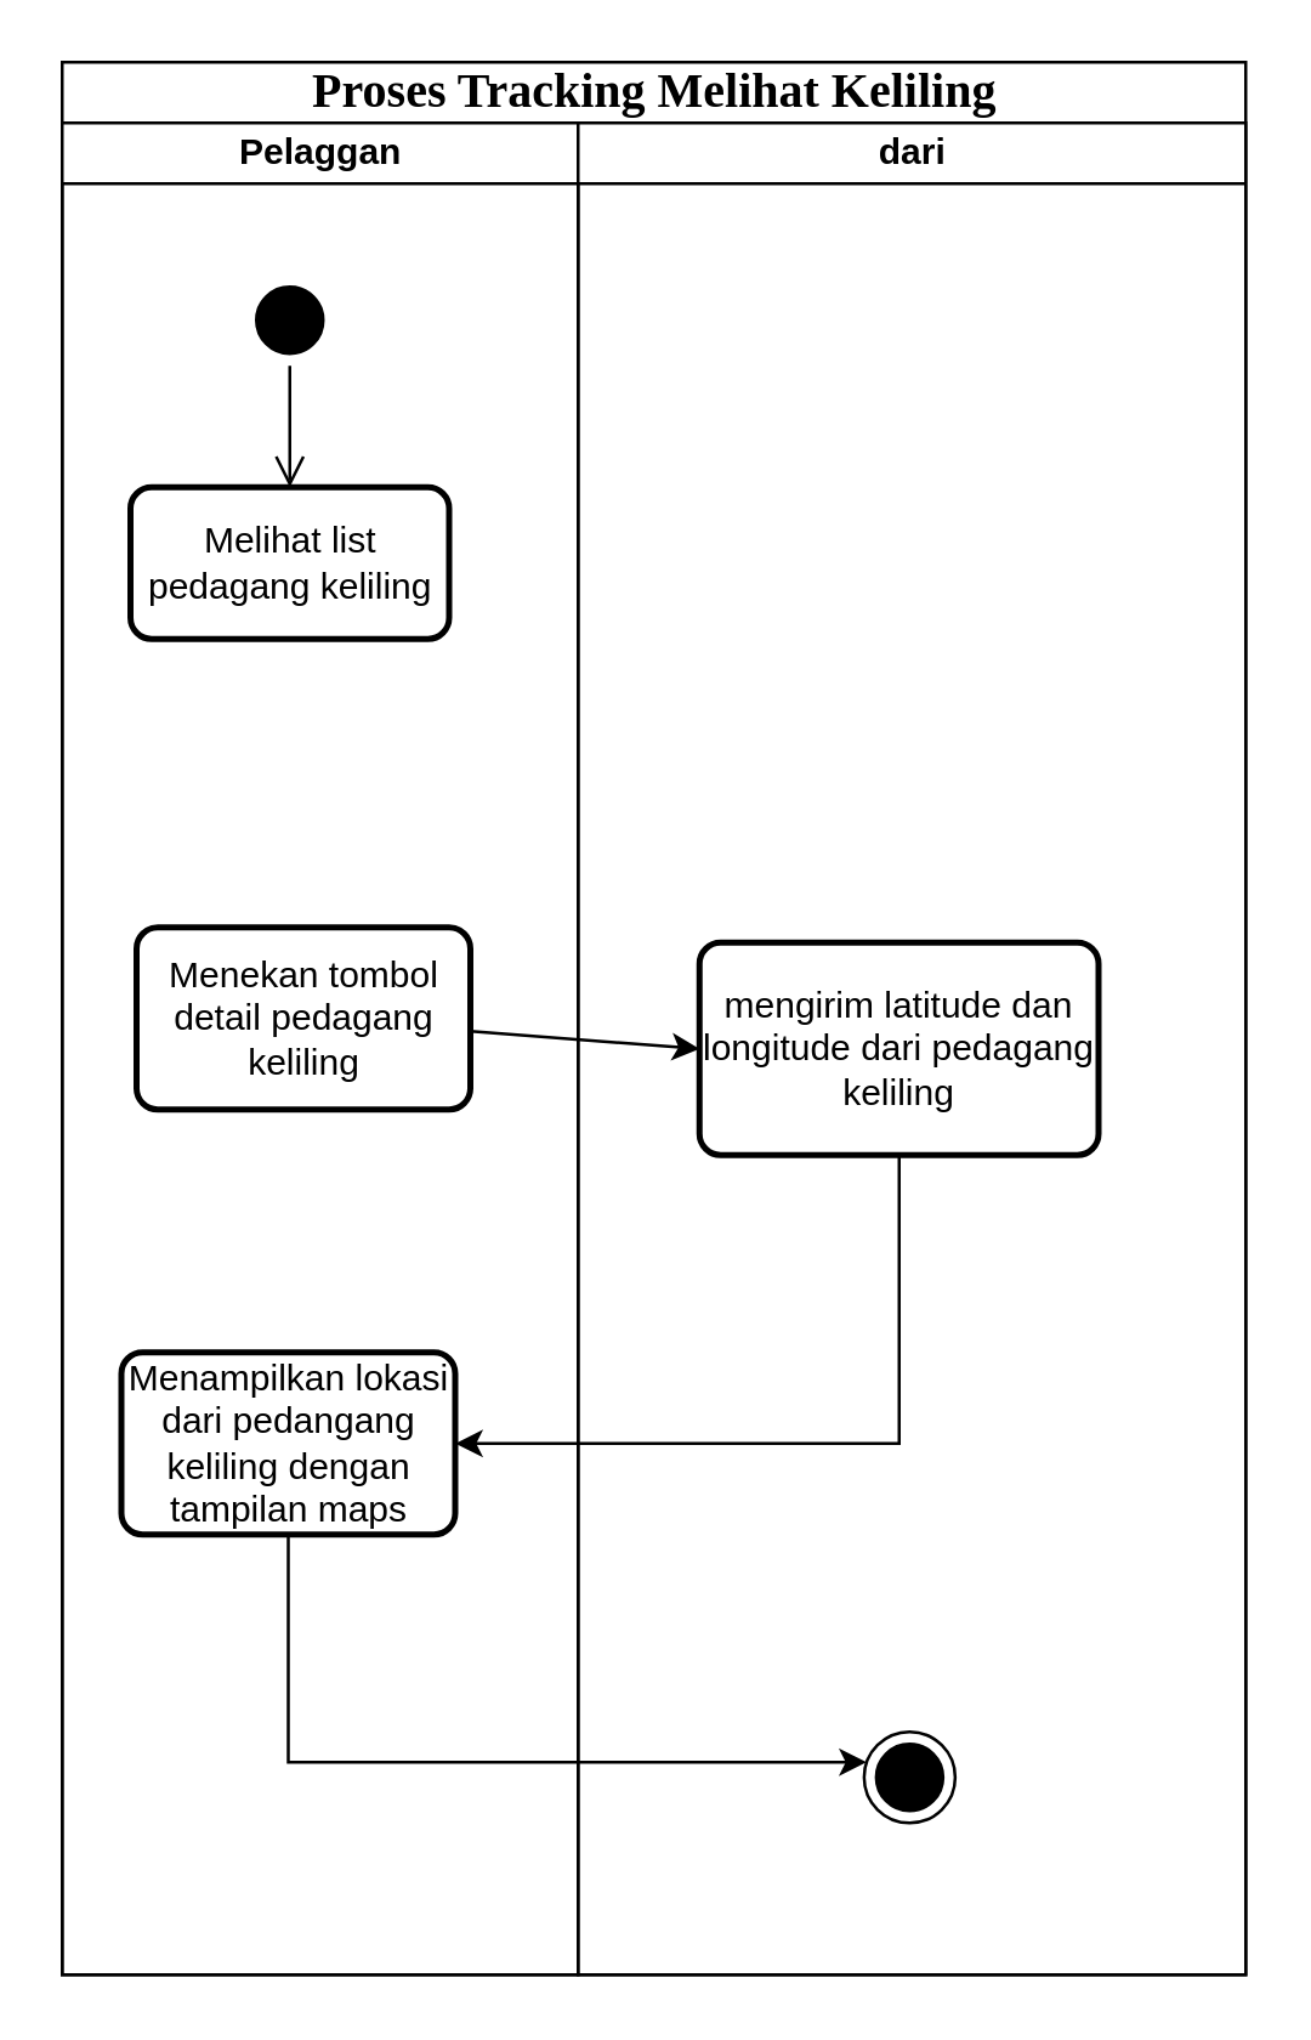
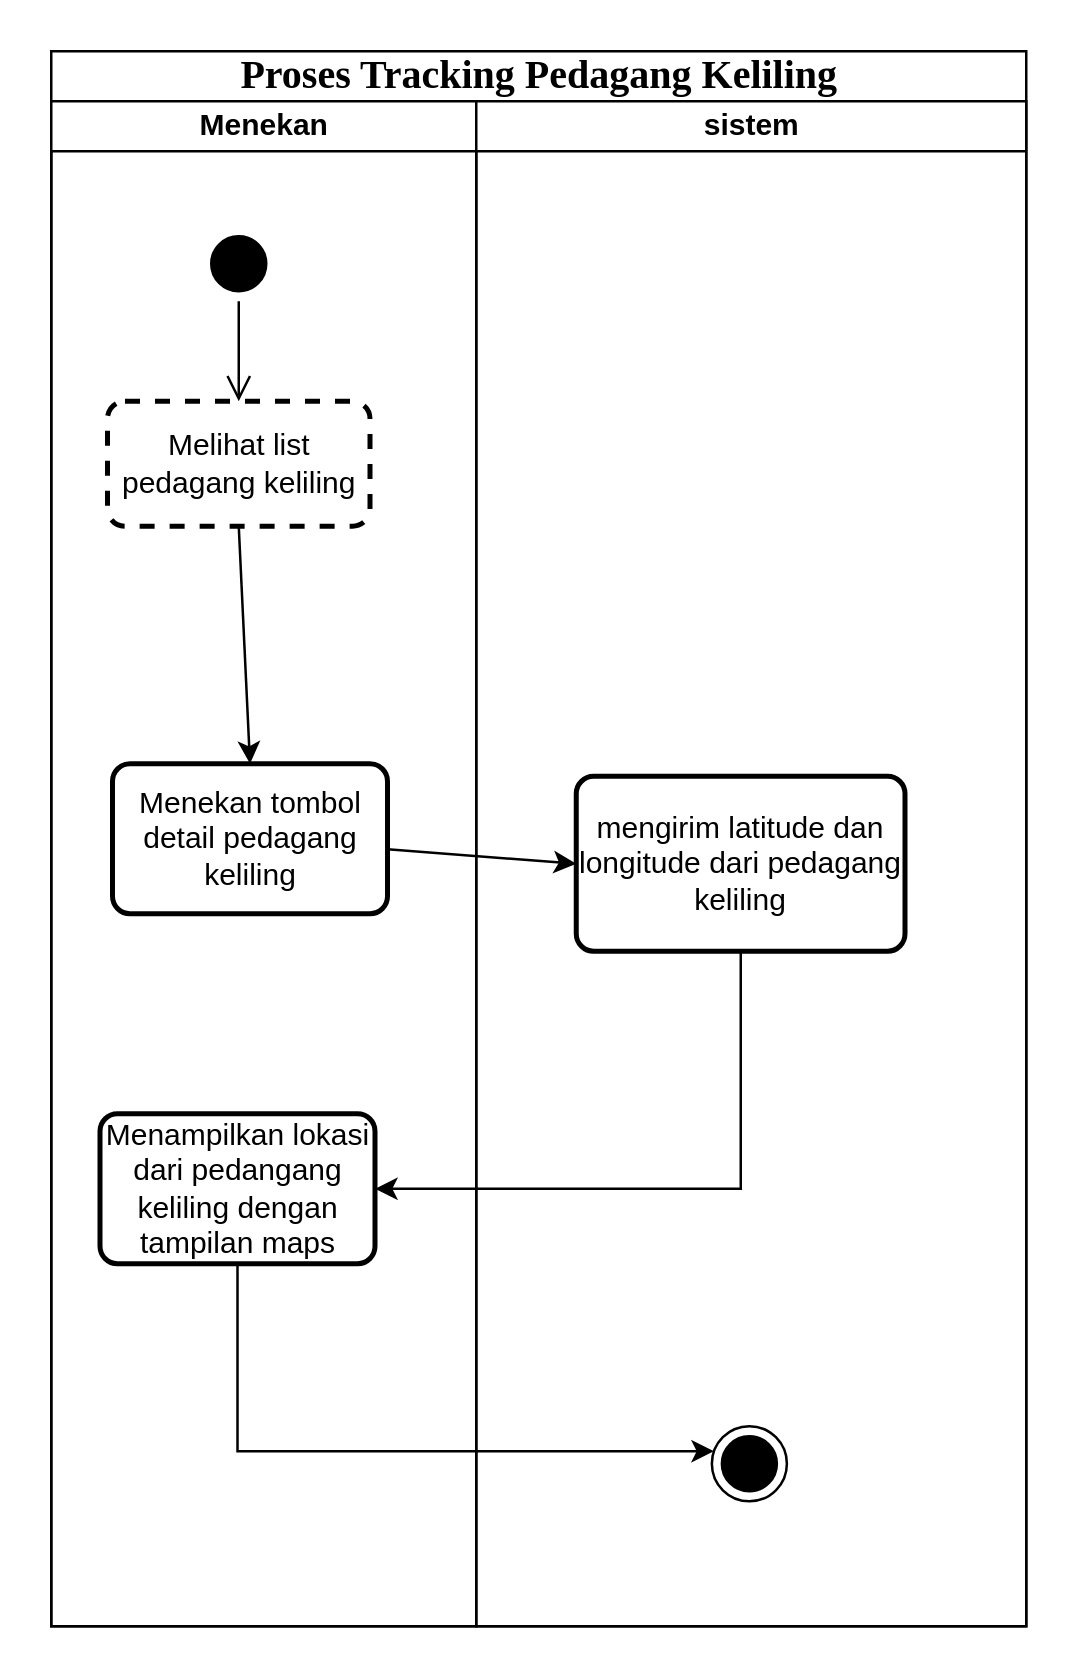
- <mxCell id="2" value="&lt;b&gt;&lt;span style=&quot;font-size: 12.0pt ; line-height: 115% ; font-family: &amp;#34;times new roman&amp;#34; , &amp;#34;serif&amp;#34;&quot;&gt;Proses Tracking Melihat Keliling&lt;/span&gt;&lt;/b&gt;" style="swimlane;html=1;childLayout=stackLayout;resizeParent=1;resizeParentMax=0;startSize=20;" vertex="1" parent="1"><mxGeometry x="20" y="20" width="390" height="630" as="geometry" /></mxCell>
+ <mxCell id="2" value="&lt;b&gt;&lt;span style=&quot;font-size: 12.0pt ; line-height: 115% ; font-family: &amp;#34;times new roman&amp;#34; , &amp;#34;serif&amp;#34;&quot;&gt;Proses Tracking Pedagang Keliling&lt;/span&gt;&lt;/b&gt;" style="swimlane;html=1;childLayout=stackLayout;resizeParent=1;resizeParentMax=0;startSize=20;" vertex="1" parent="1"><mxGeometry x="20" y="20" width="390" height="630" as="geometry" /></mxCell>
- <mxCell id="3" value="Pelaggan" style="swimlane;html=1;startSize=20;" vertex="1" parent="2"><mxGeometry y="20" width="170" height="610" as="geometry" /></mxCell>
+ <mxCell id="3" value="Menekan" style="swimlane;html=1;startSize=20;" vertex="1" parent="2"><mxGeometry y="20" width="170" height="610" as="geometry" /></mxCell>
- <mxCell id="10" value="dari" style="swimlane;html=1;startSize=20;" vertex="1" parent="2"><mxGeometry x="170" y="20" width="220" height="610" as="geometry" /></mxCell>
+ <mxCell id="10" value="sistem" style="swimlane;html=1;startSize=20;" vertex="1" parent="2"><mxGeometry x="170" y="20" width="220" height="610" as="geometry" /></mxCell>
- <mxCell id="6" value="Melihat list pedagang keliling" style="rounded=1;whiteSpace=wrap;html=1;absoluteArcSize=1;arcSize=14;strokeWidth=2;" vertex="1" parent="3"><mxGeometry x="22.5" y="120" width="105" height="50" as="geometry" /></mxCell>
+ <mxCell id="6" value="Melihat list pedagang keliling" style="rounded=1;whiteSpace=wrap;html=1;absoluteArcSize=1;arcSize=14;strokeWidth=2;dashed=1;" vertex="1" parent="3"><mxGeometry x="22.5" y="120" width="105" height="50" as="geometry" /></mxCell>
+ <mxCell id="8" style="rounded=0;orthogonalLoop=1;jettySize=auto;html=1;strokeColor=#000000;endArrow=classic;endFill=1;exitX=0.5;exitY=1;exitDx=0;exitDy=0;entryX=0.5;entryY=0;entryDx=0;entryDy=0;" edge="1" parent="3" source="6" target="7"><mxGeometry relative="1" as="geometry" /></mxCell>
